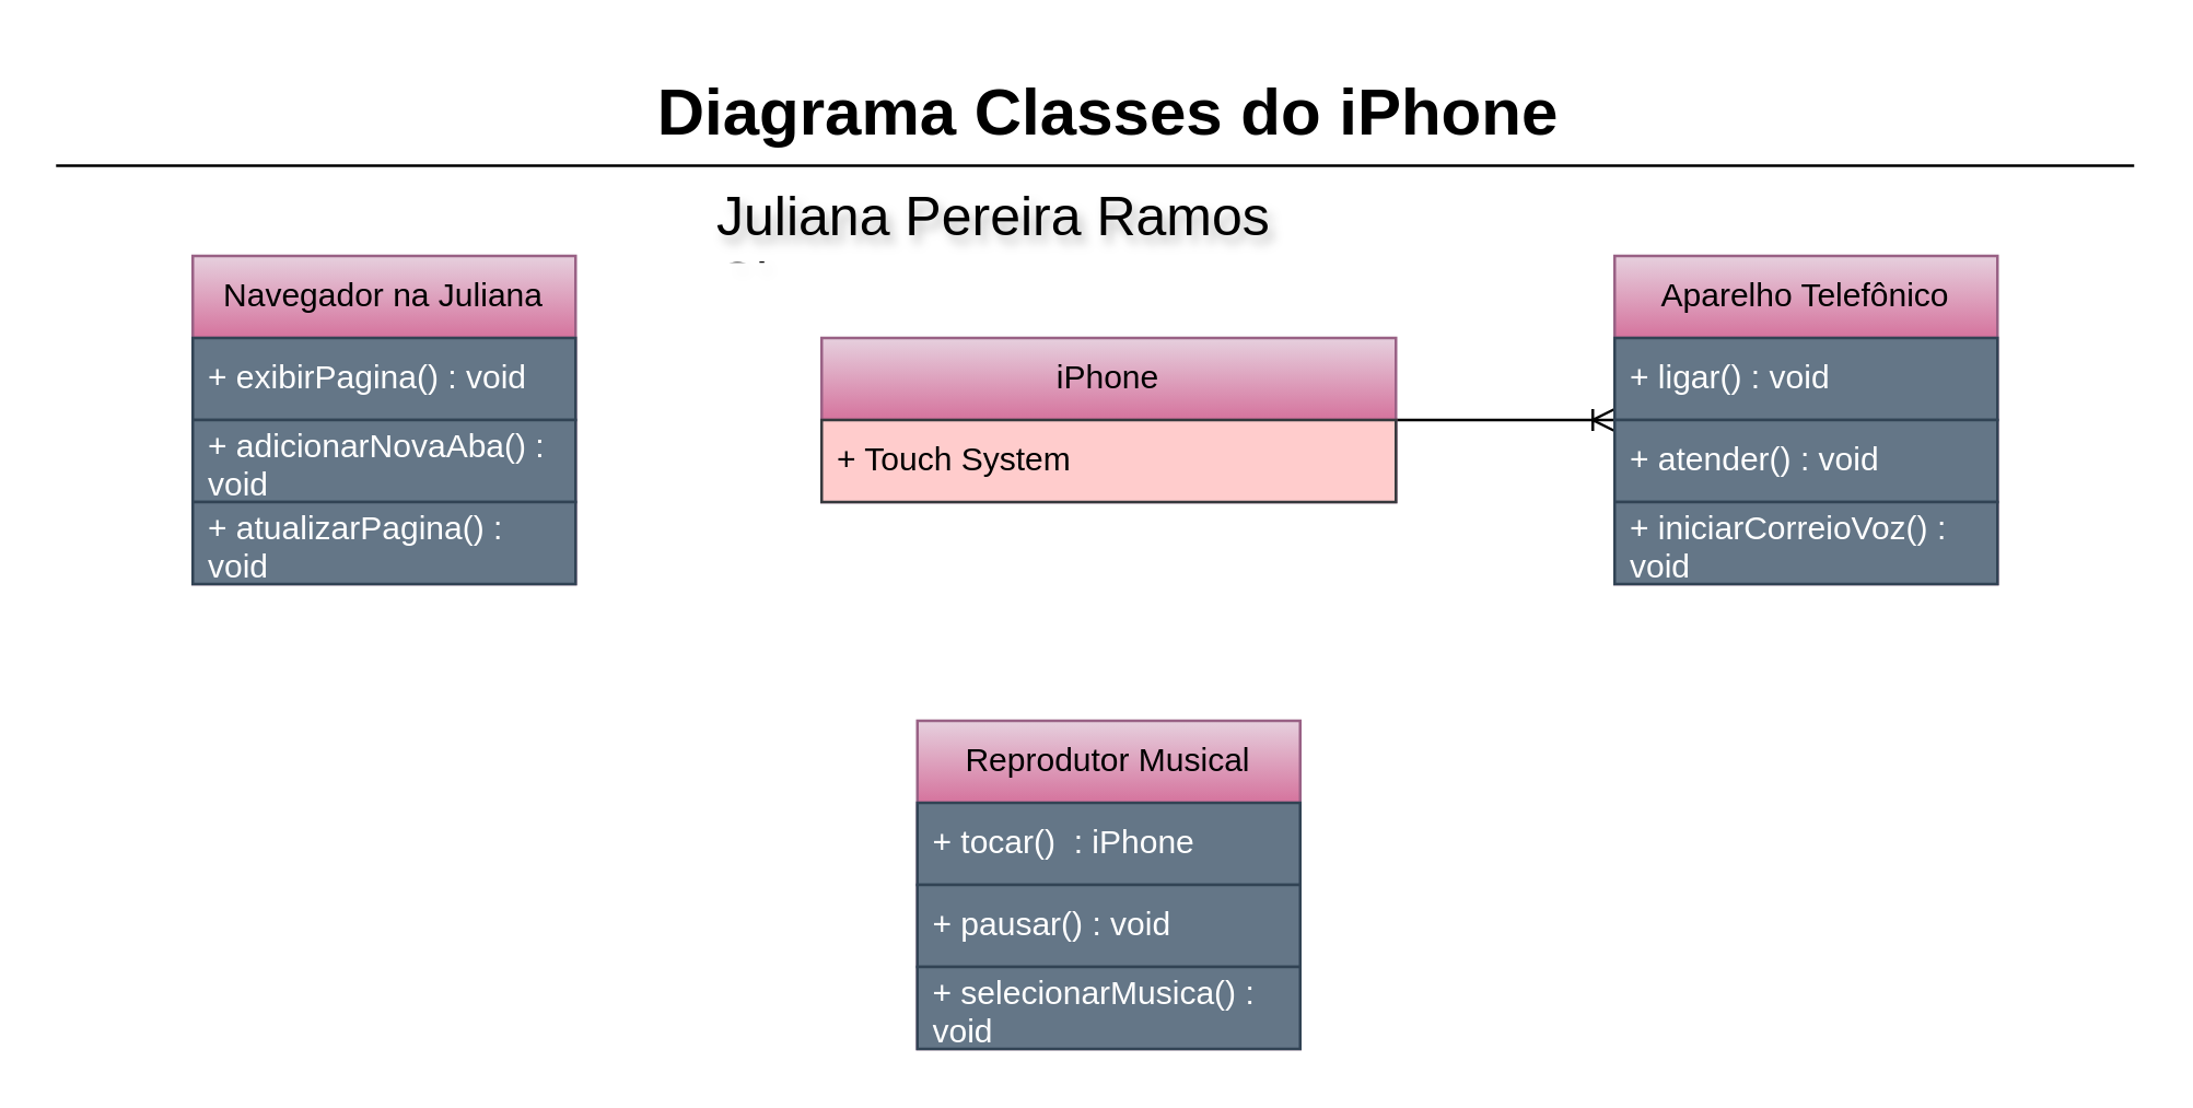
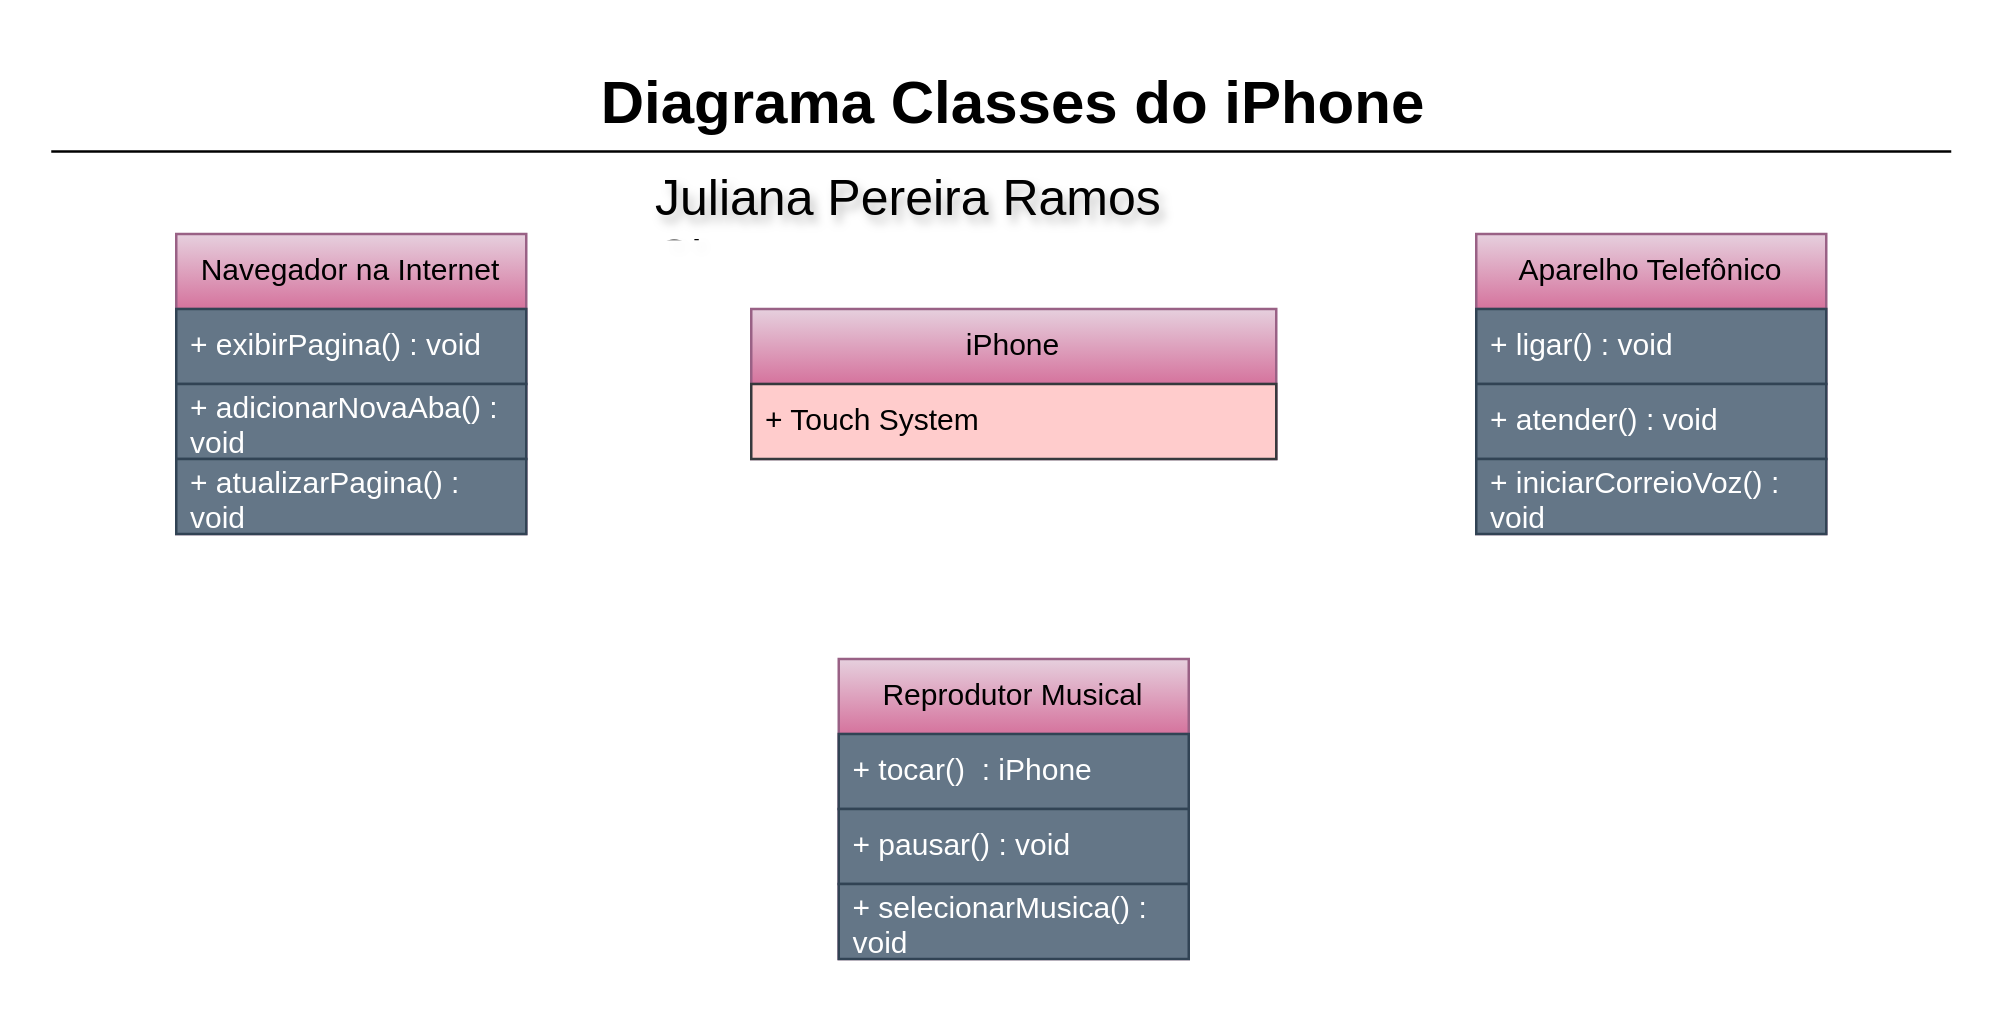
- <mxCell id="13" value="Navegador na Juliana" style="swimlane;fontStyle=0;childLayout=stackLayout;horizontal=1;startSize=30;horizontalStack=0;resizeParent=1;resizeParentMax=0;resizeLast=0;collapsible=1;marginBottom=0;whiteSpace=wrap;html=1;fillColor=#e6d0de;strokeColor=#996185;gradientColor=#d5739d;" vertex="1" parent="1"><mxGeometry x="70" y="93" width="140" height="120" as="geometry" /></mxCell>
+ <mxCell id="13" value="Navegador na Internet" style="swimlane;fontStyle=0;childLayout=stackLayout;horizontal=1;startSize=30;horizontalStack=0;resizeParent=1;resizeParentMax=0;resizeLast=0;collapsible=1;marginBottom=0;whiteSpace=wrap;html=1;fillColor=#e6d0de;strokeColor=#996185;gradientColor=#d5739d;" vertex="1" parent="1"><mxGeometry x="70" y="93" width="140" height="120" as="geometry" /></mxCell>
- <mxCell id="2" style="edgeStyle=orthogonalEdgeStyle;rounded=0;orthogonalLoop=1;jettySize=auto;html=1;endArrow=ERoneToMany;endFill=0;strokeColor=light-dark(#000000,#000000);" edge="1" parent="1" source="3" target="9"><mxGeometry relative="1" as="geometry"><Array as="points"><mxPoint x="450" y="153" /><mxPoint x="450" y="153" /></Array></mxGeometry></mxCell>
